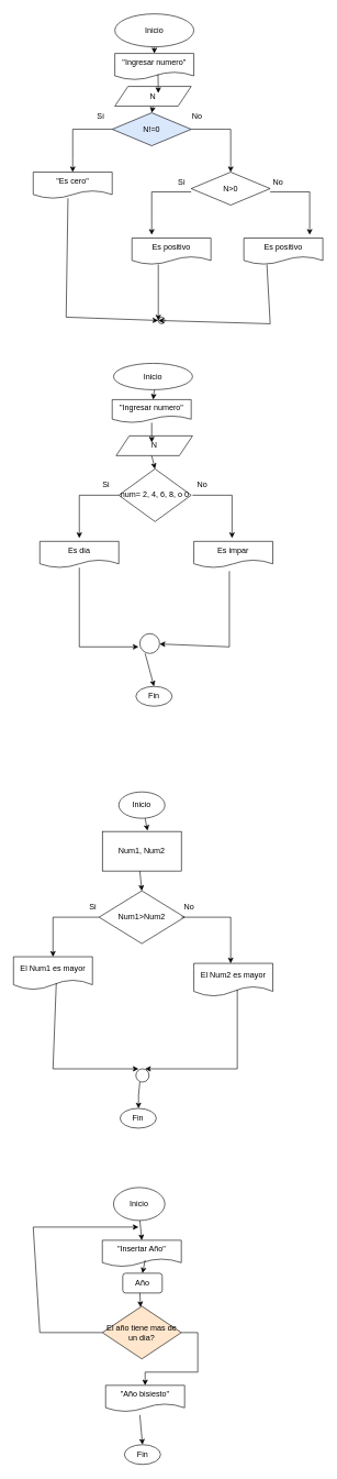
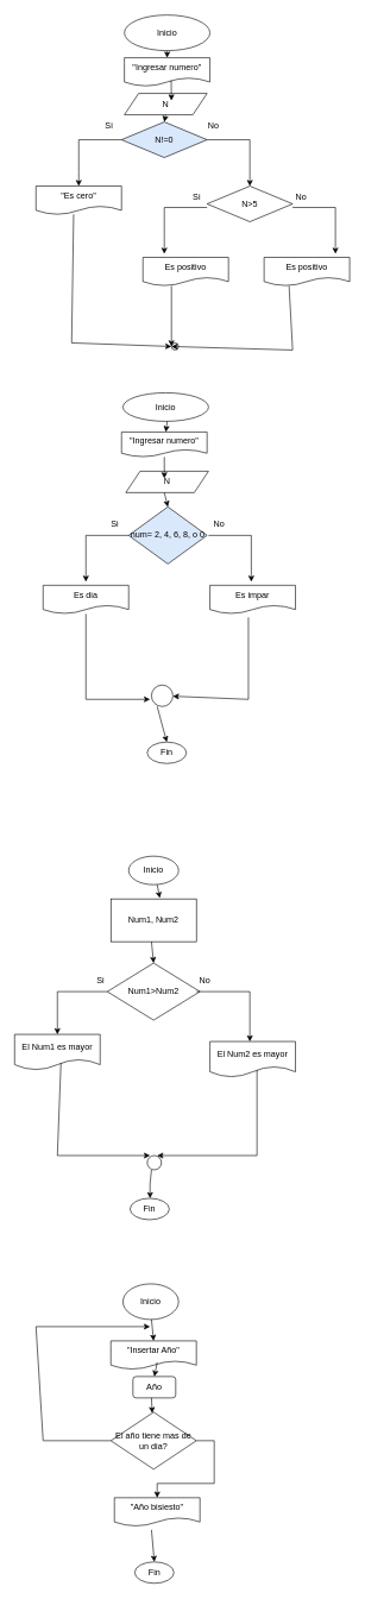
- <mxCell id="12" value="N&amp;gt;0" style="rhombus;whiteSpace=wrap;html=1;" vertex="1" parent="1"><mxGeometry x="290" y="260" width="120" height="50" as="geometry" /></mxCell>
+ <mxCell id="12" value="N&amp;gt;5" style="rhombus;whiteSpace=wrap;html=1;" vertex="1" parent="1"><mxGeometry x="290" y="260" width="120" height="50" as="geometry" /></mxCell>
- <mxCell id="23" value="num= 2, 4, 6, 8, o 0" style="rhombus;whiteSpace=wrap;html=1;" vertex="1" parent="1"><mxGeometry x="180" y="710" width="110" height="80" as="geometry" /></mxCell>
+ <mxCell id="23" value="num= 2, 4, 6, 8, o 0" style="rhombus;whiteSpace=wrap;html=1;fillColor=#dae8fc;" vertex="1" parent="1"><mxGeometry x="180" y="710" width="110" height="80" as="geometry" /></mxCell>
- <mxCell id="57" value="El año tiene mas de un dia?" style="rhombus;whiteSpace=wrap;html=1;fillColor=#ffe6cc;" vertex="1" parent="1"><mxGeometry x="155" y="1980" width="120" height="80" as="geometry" /></mxCell>
+ <mxCell id="57" value="El año tiene mas de un dia?" style="rhombus;whiteSpace=wrap;html=1;" vertex="1" parent="1"><mxGeometry x="155" y="1980" width="120" height="80" as="geometry" /></mxCell>
